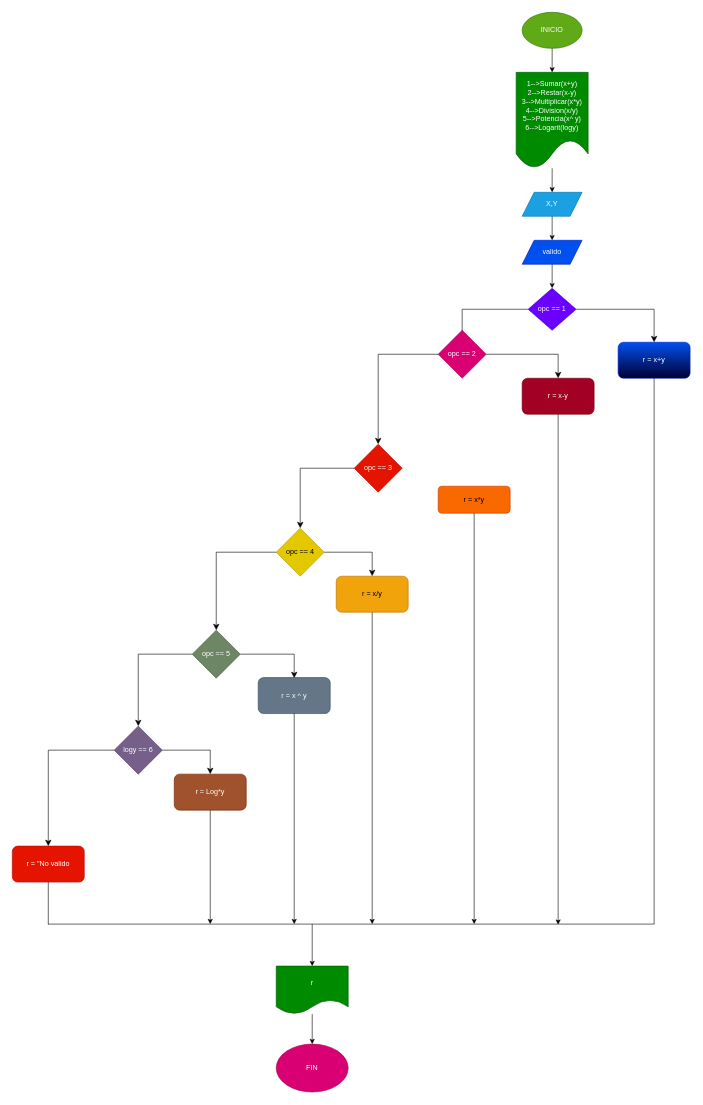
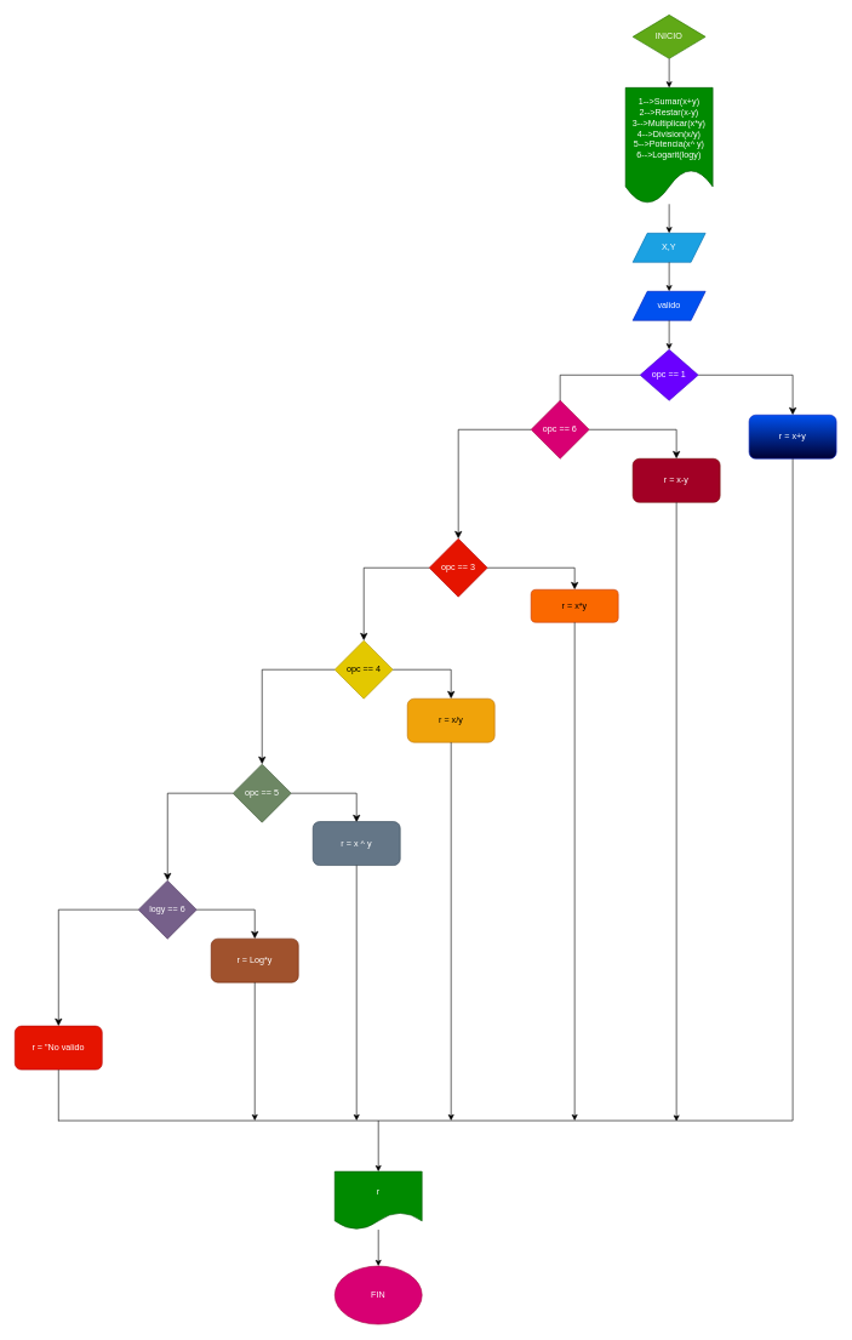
- <mxCell id="2" value="INICIO" style="ellipse;whiteSpace=wrap;html=1;fillColor=#60a917;fontColor=#ffffff;strokeColor=#2D7600;" parent="1" vertex="1"><mxGeometry x="870" width="100" height="60" as="geometry" y="20" /></mxCell>
+ <mxCell id="2" value="INICIO" style="rhombus;whiteSpace=wrap;html=1;fillColor=#60a917;fontColor=#ffffff;strokeColor=#2D7600;" parent="1" vertex="1"><mxGeometry x="870" width="100" height="60" as="geometry" y="20" /></mxCell>
- <mxCell id="12" value="opc == 2" style="rhombus;whiteSpace=wrap;html=1;fillColor=#d80073;fontColor=#ffffff;strokeColor=#A50040;" vertex="1" parent="1"><mxGeometry x="730" y="550" width="80" height="80" as="geometry" /></mxCell>
+ <mxCell id="12" value="opc == 6" style="rhombus;whiteSpace=wrap;html=1;fillColor=#d80073;fontColor=#ffffff;strokeColor=#A50040;" vertex="1" parent="1"><mxGeometry x="730" y="550" width="80" height="80" as="geometry" /></mxCell>
+ <mxCell id="17" value="" style="edgeStyle=segmentEdgeStyle;endArrow=classic;html=1;curved=0;rounded=0;endSize=8;startSize=8;" edge="1" parent="1" source="16" target="18"><mxGeometry width="50" height="50" relative="1" as="geometry"><mxPoint x="670" y="830" as="sourcePoint" /><mxPoint x="760" y="810" as="targetPoint" /></mxGeometry></mxCell>
